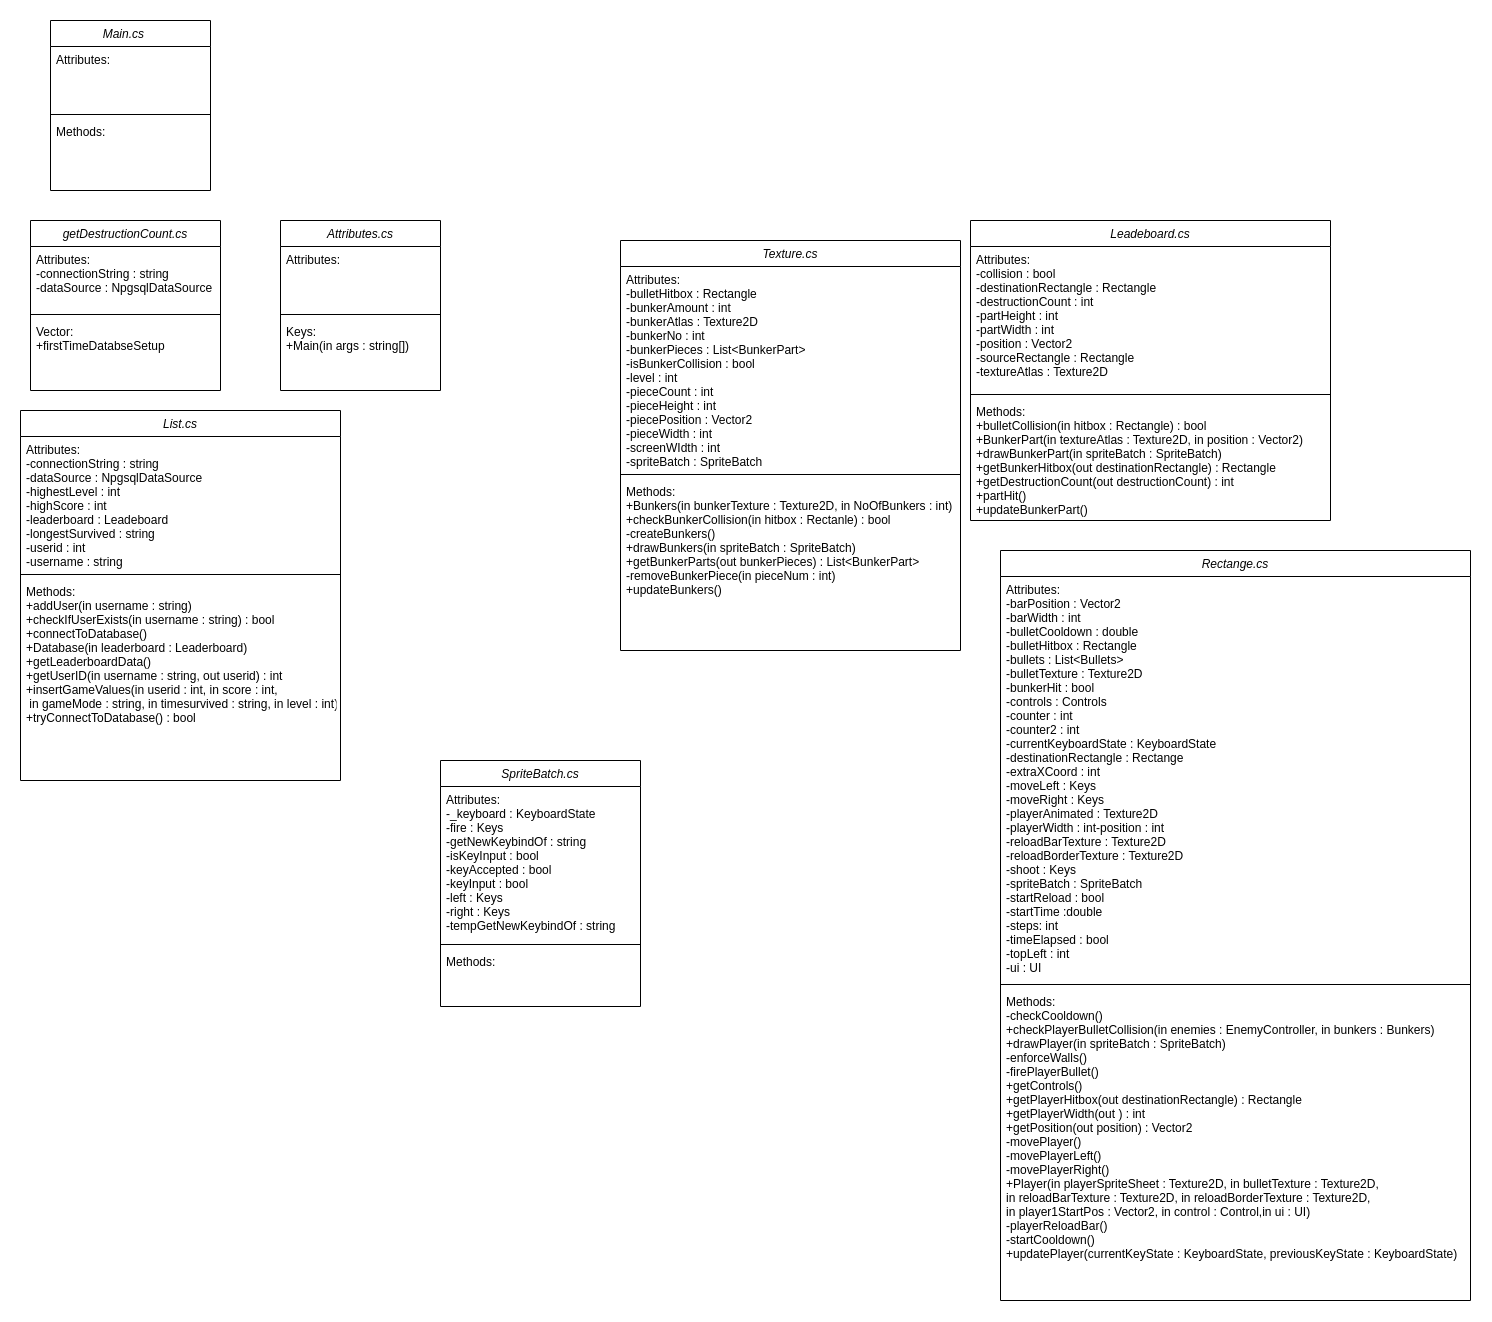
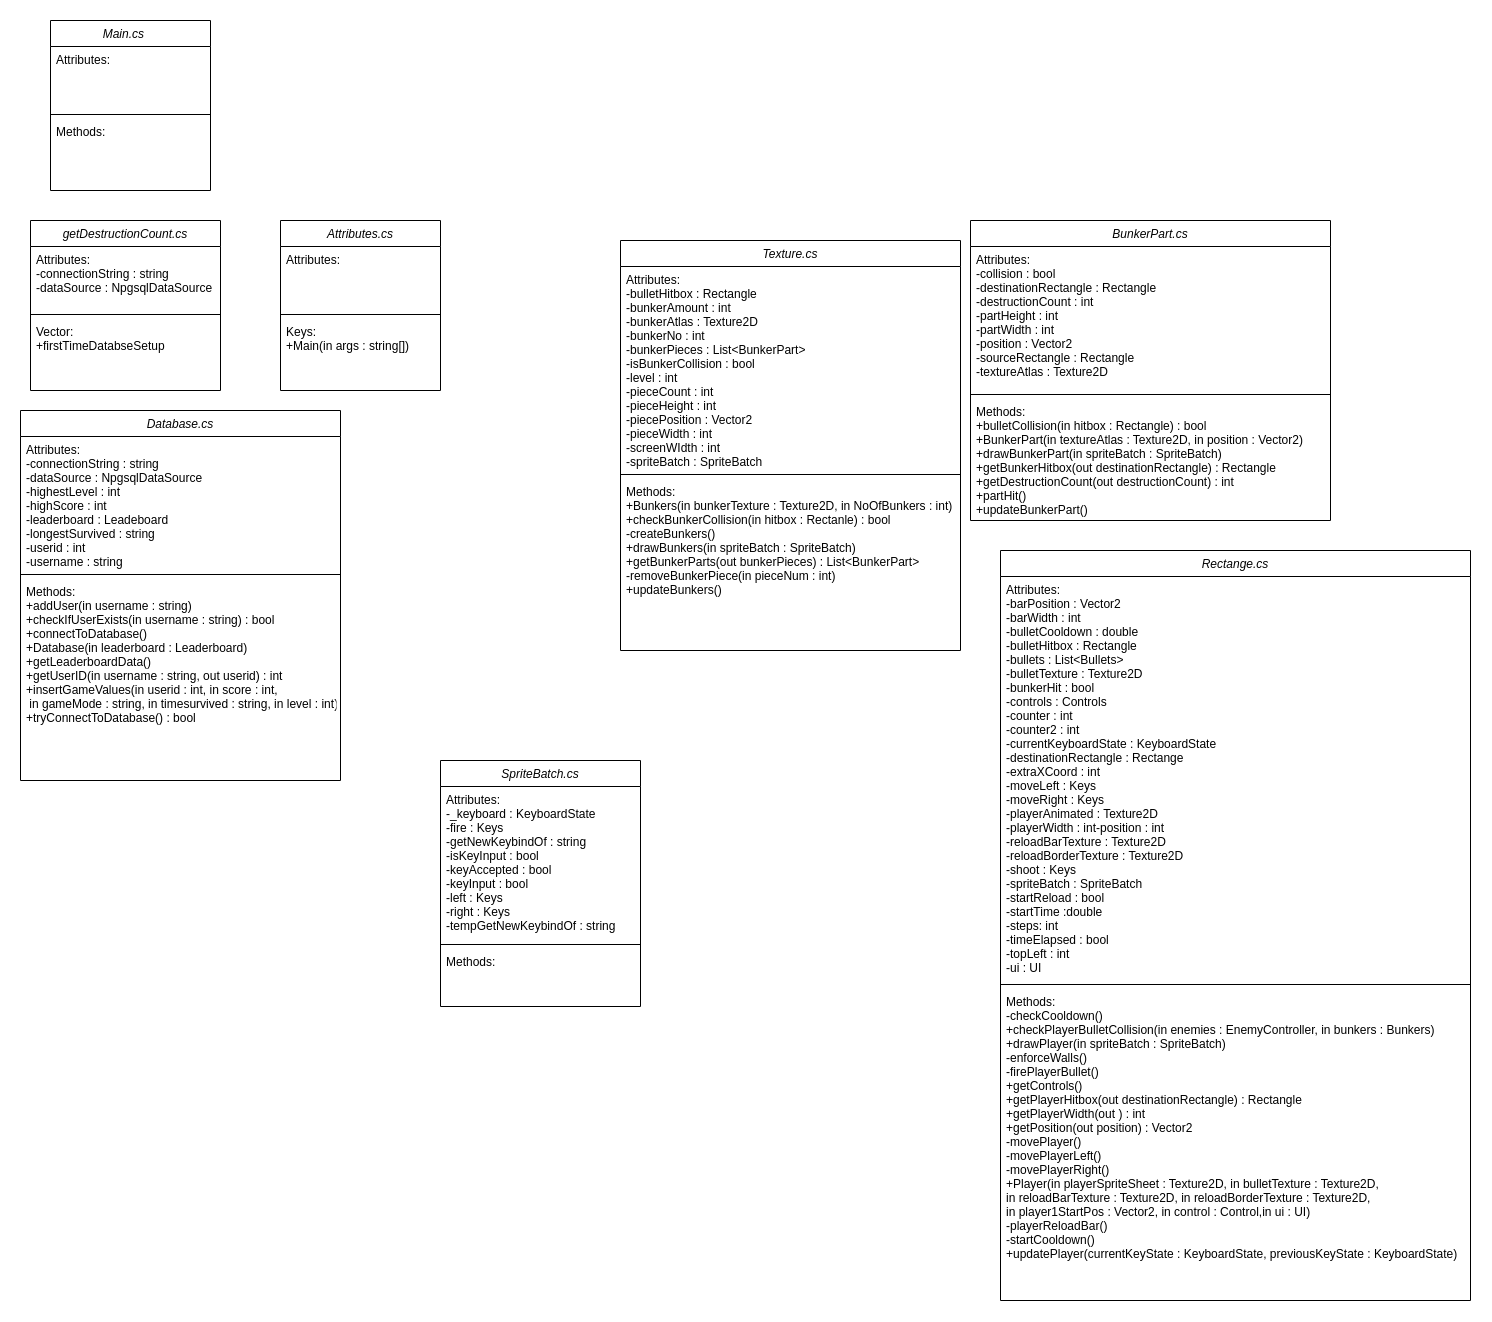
- <mxCell id="2" value="Leadeboard.cs" style="swimlane;fontStyle=2;align=center;verticalAlign=top;childLayout=stackLayout;horizontal=1;startSize=26;horizontalStack=0;resizeParent=1;resizeLast=0;collapsible=1;marginBottom=0;rounded=0;shadow=0;strokeWidth=1;" parent="1" vertex="1"><mxGeometry x="970" y="220" width="360" height="300" as="geometry"><mxRectangle x="230" y="140" width="160" height="26" as="alternateBounds" /></mxGeometry></mxCell>
+ <mxCell id="2" value="BunkerPart.cs" style="swimlane;fontStyle=2;align=center;verticalAlign=top;childLayout=stackLayout;horizontal=1;startSize=26;horizontalStack=0;resizeParent=1;resizeLast=0;collapsible=1;marginBottom=0;rounded=0;shadow=0;strokeWidth=1;" parent="1" vertex="1"><mxGeometry x="970" y="220" width="360" height="300" as="geometry"><mxRectangle x="230" y="140" width="160" height="26" as="alternateBounds" /></mxGeometry></mxCell>
- <mxCell id="22" value="List.cs" style="swimlane;fontStyle=2;align=center;verticalAlign=top;childLayout=stackLayout;horizontal=1;startSize=26;horizontalStack=0;resizeParent=1;resizeLast=0;collapsible=1;marginBottom=0;rounded=0;shadow=0;strokeWidth=1;" vertex="1" parent="1"><mxGeometry x="20" y="410" width="320" height="370" as="geometry"><mxRectangle x="230" y="140" width="160" height="26" as="alternateBounds" /></mxGeometry></mxCell>
+ <mxCell id="22" value="Database.cs" style="swimlane;fontStyle=2;align=center;verticalAlign=top;childLayout=stackLayout;horizontal=1;startSize=26;horizontalStack=0;resizeParent=1;resizeLast=0;collapsible=1;marginBottom=0;rounded=0;shadow=0;strokeWidth=1;" vertex="1" parent="1"><mxGeometry x="20" y="410" width="320" height="370" as="geometry"><mxRectangle x="230" y="140" width="160" height="26" as="alternateBounds" /></mxGeometry></mxCell>
